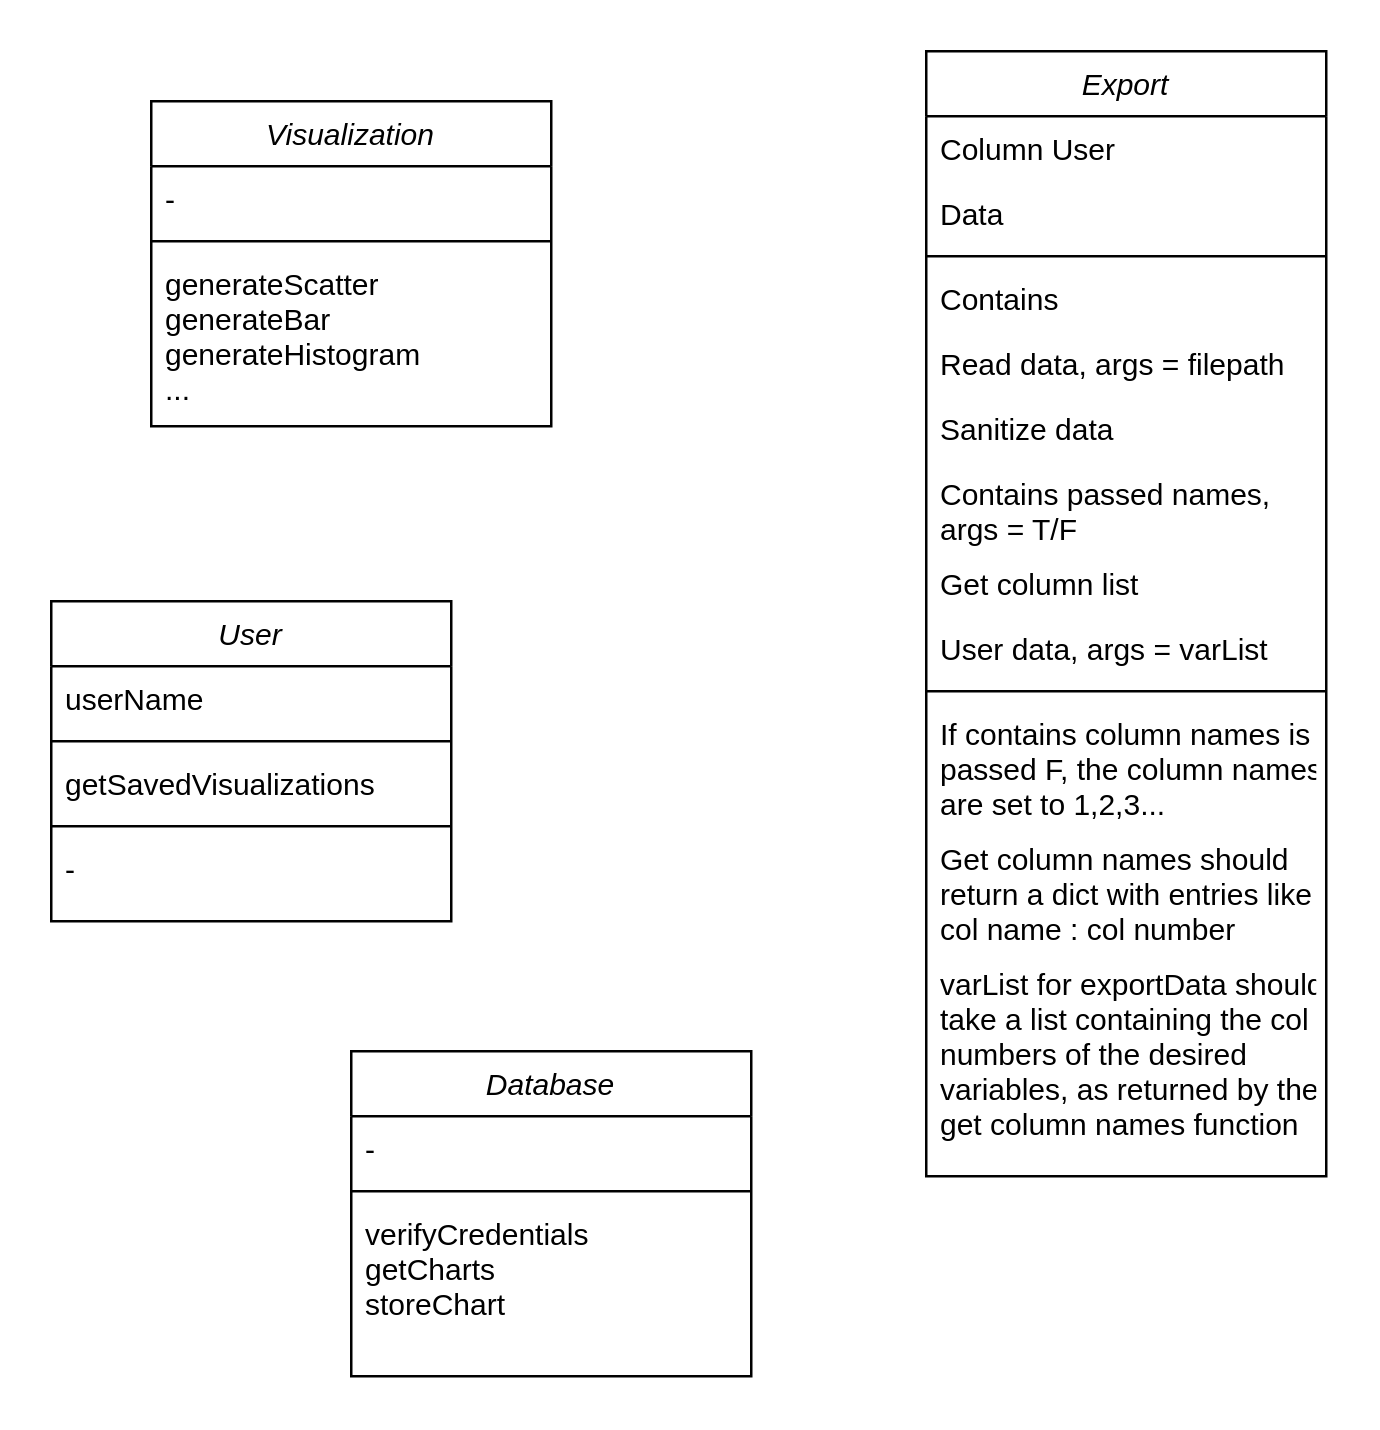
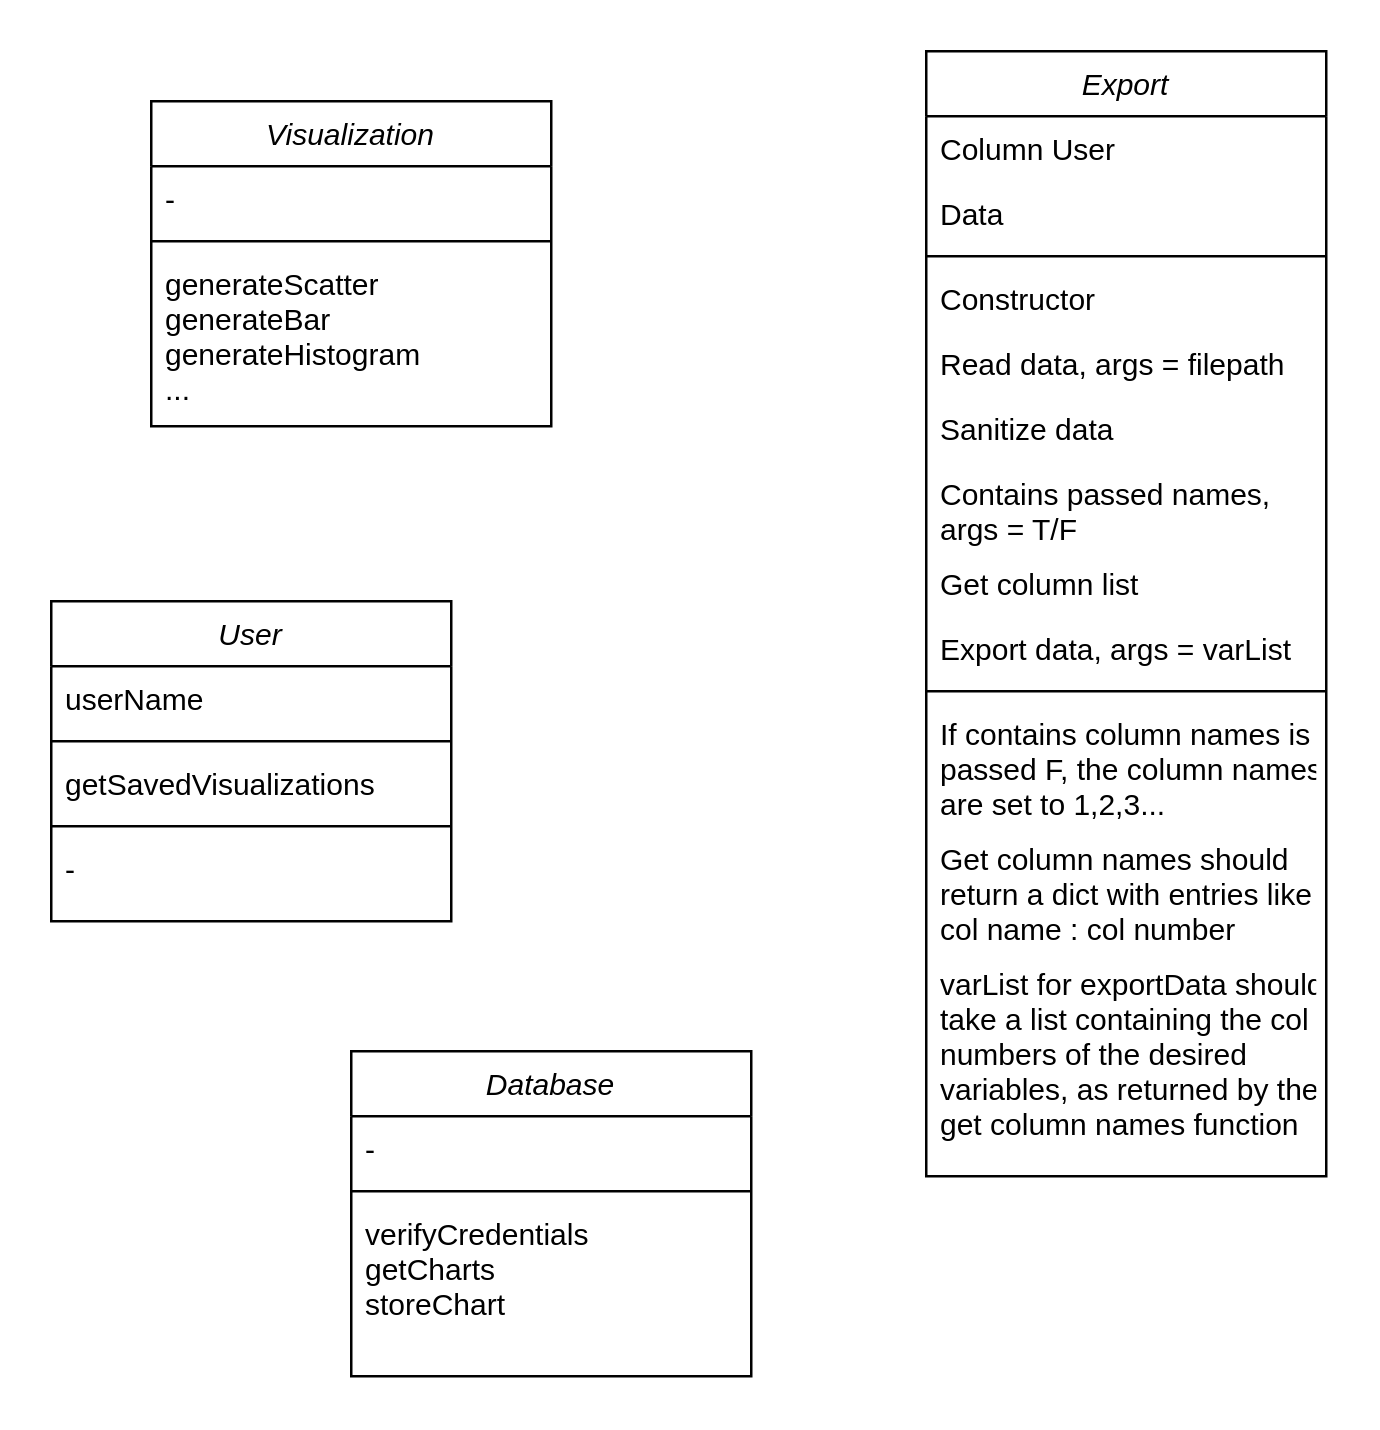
- <mxCell id="6" value="Contains" style="text;align=left;verticalAlign=top;spacingLeft=4;spacingRight=4;overflow=hidden;rotatable=0;points=[[0,0.5],[1,0.5]];portConstraint=eastwest;" parent="2" vertex="1"><mxGeometry y="86" width="160" height="26" as="geometry" /></mxCell>
+ <mxCell id="6" value="Constructor" style="text;align=left;verticalAlign=top;spacingLeft=4;spacingRight=4;overflow=hidden;rotatable=0;points=[[0,0.5],[1,0.5]];portConstraint=eastwest;" parent="2" vertex="1"><mxGeometry y="86" width="160" height="26" as="geometry" /></mxCell>
- <mxCell id="11" value="User data, args = varList" style="text;align=left;verticalAlign=top;spacingLeft=4;spacingRight=4;overflow=hidden;rotatable=0;points=[[0,0.5],[1,0.5]];portConstraint=eastwest;" parent="2" vertex="1"><mxGeometry y="226" width="160" height="26" as="geometry" /></mxCell>
+ <mxCell id="11" value="Export data, args = varList" style="text;align=left;verticalAlign=top;spacingLeft=4;spacingRight=4;overflow=hidden;rotatable=0;points=[[0,0.5],[1,0.5]];portConstraint=eastwest;" parent="2" vertex="1"><mxGeometry y="226" width="160" height="26" as="geometry" /></mxCell>
